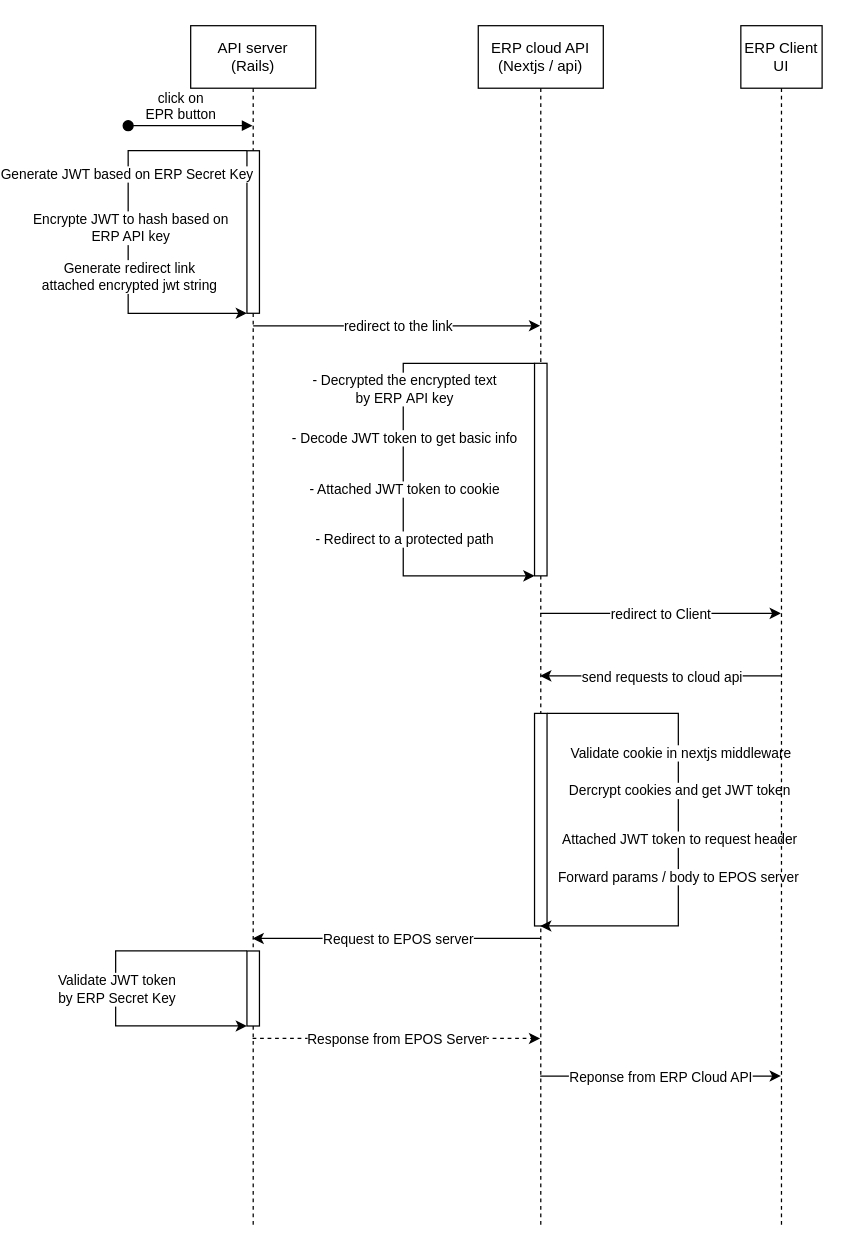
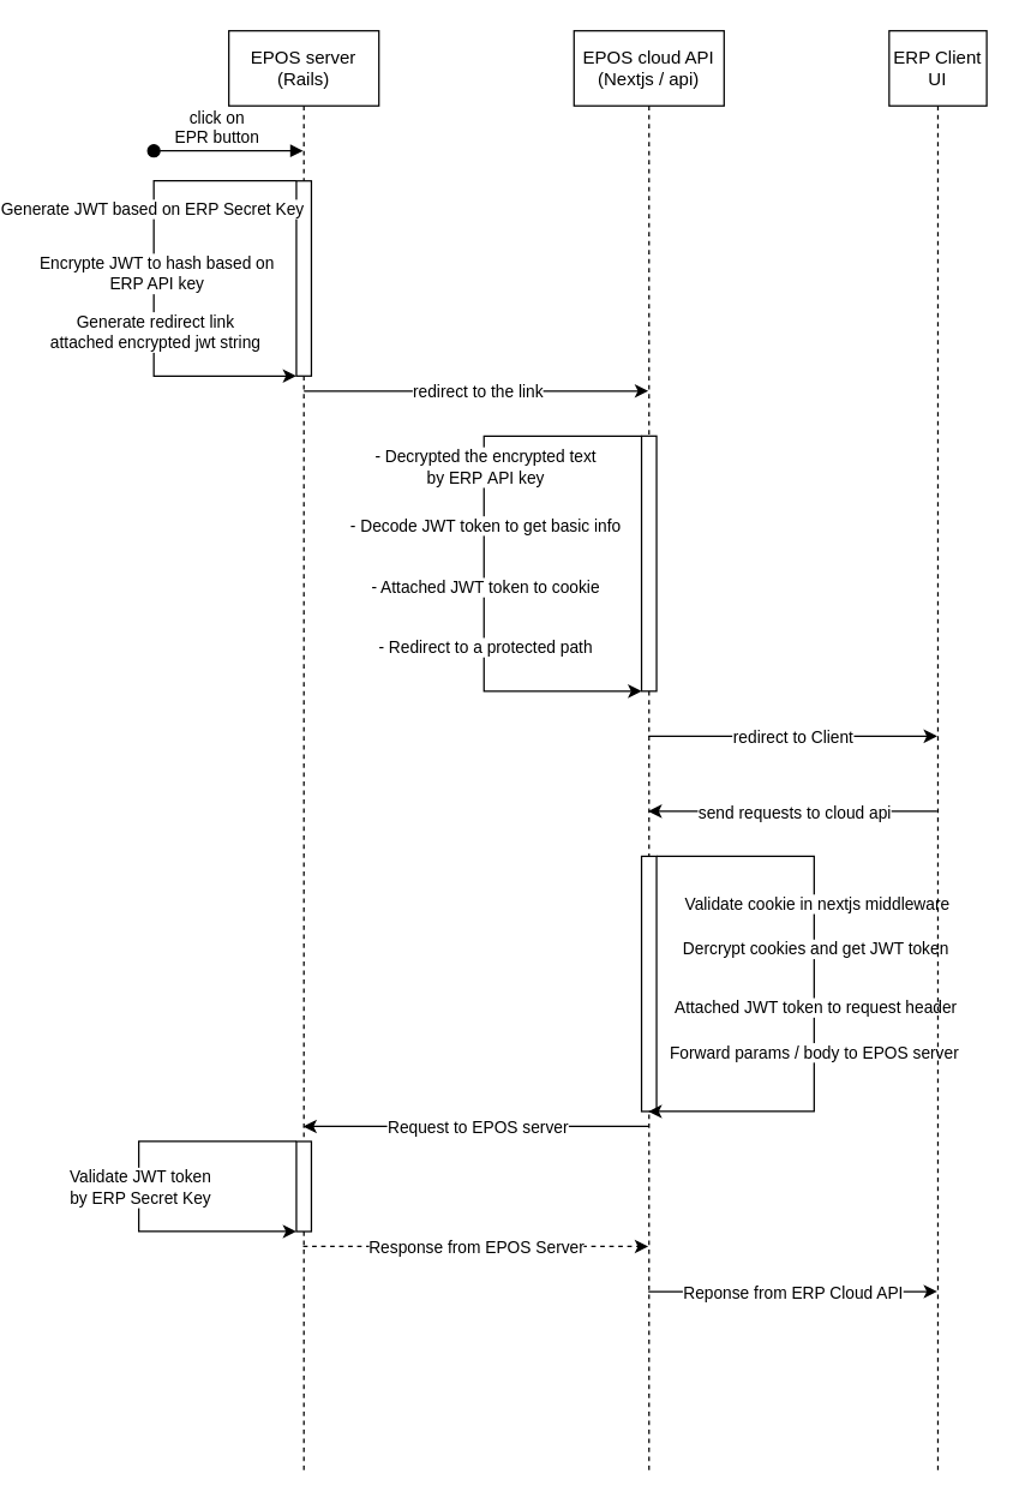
- <mxCell id="2" value="API server&lt;br&gt;(Rails)" style="shape=umlLifeline;perimeter=lifelinePerimeter;whiteSpace=wrap;html=1;container=0;dropTarget=0;collapsible=0;recursiveResize=0;outlineConnect=0;portConstraint=eastwest;newEdgeStyle={&quot;edgeStyle&quot;:&quot;elbowEdgeStyle&quot;,&quot;elbow&quot;:&quot;vertical&quot;,&quot;curved&quot;:0,&quot;rounded&quot;:0};size=50;" parent="1" vertex="1"><mxGeometry x="20" y="20" width="100" height="960" as="geometry" /></mxCell>
+ <mxCell id="2" value="EPOS server&lt;br&gt;(Rails)" style="shape=umlLifeline;perimeter=lifelinePerimeter;whiteSpace=wrap;html=1;container=0;dropTarget=0;collapsible=0;recursiveResize=0;outlineConnect=0;portConstraint=eastwest;newEdgeStyle={&quot;edgeStyle&quot;:&quot;elbowEdgeStyle&quot;,&quot;elbow&quot;:&quot;vertical&quot;,&quot;curved&quot;:0,&quot;rounded&quot;:0};size=50;" parent="1" vertex="1"><mxGeometry x="20" y="20" width="100" height="960" as="geometry" /></mxCell>
- <mxCell id="12" value="ERP cloud API&lt;br&gt;(Nextjs / api)" style="shape=umlLifeline;perimeter=lifelinePerimeter;whiteSpace=wrap;html=1;container=0;dropTarget=0;collapsible=0;recursiveResize=0;outlineConnect=0;portConstraint=eastwest;newEdgeStyle={&quot;edgeStyle&quot;:&quot;elbowEdgeStyle&quot;,&quot;elbow&quot;:&quot;vertical&quot;,&quot;curved&quot;:0,&quot;rounded&quot;:0};size=50;" parent="1" vertex="1"><mxGeometry x="250" y="20" width="100" height="960" as="geometry" /></mxCell>
+ <mxCell id="12" value="EPOS cloud API&lt;br&gt;(Nextjs / api)" style="shape=umlLifeline;perimeter=lifelinePerimeter;whiteSpace=wrap;html=1;container=0;dropTarget=0;collapsible=0;recursiveResize=0;outlineConnect=0;portConstraint=eastwest;newEdgeStyle={&quot;edgeStyle&quot;:&quot;elbowEdgeStyle&quot;,&quot;elbow&quot;:&quot;vertical&quot;,&quot;curved&quot;:0,&quot;rounded&quot;:0};size=50;" parent="1" vertex="1"><mxGeometry x="250" y="20" width="100" height="960" as="geometry" /></mxCell>
